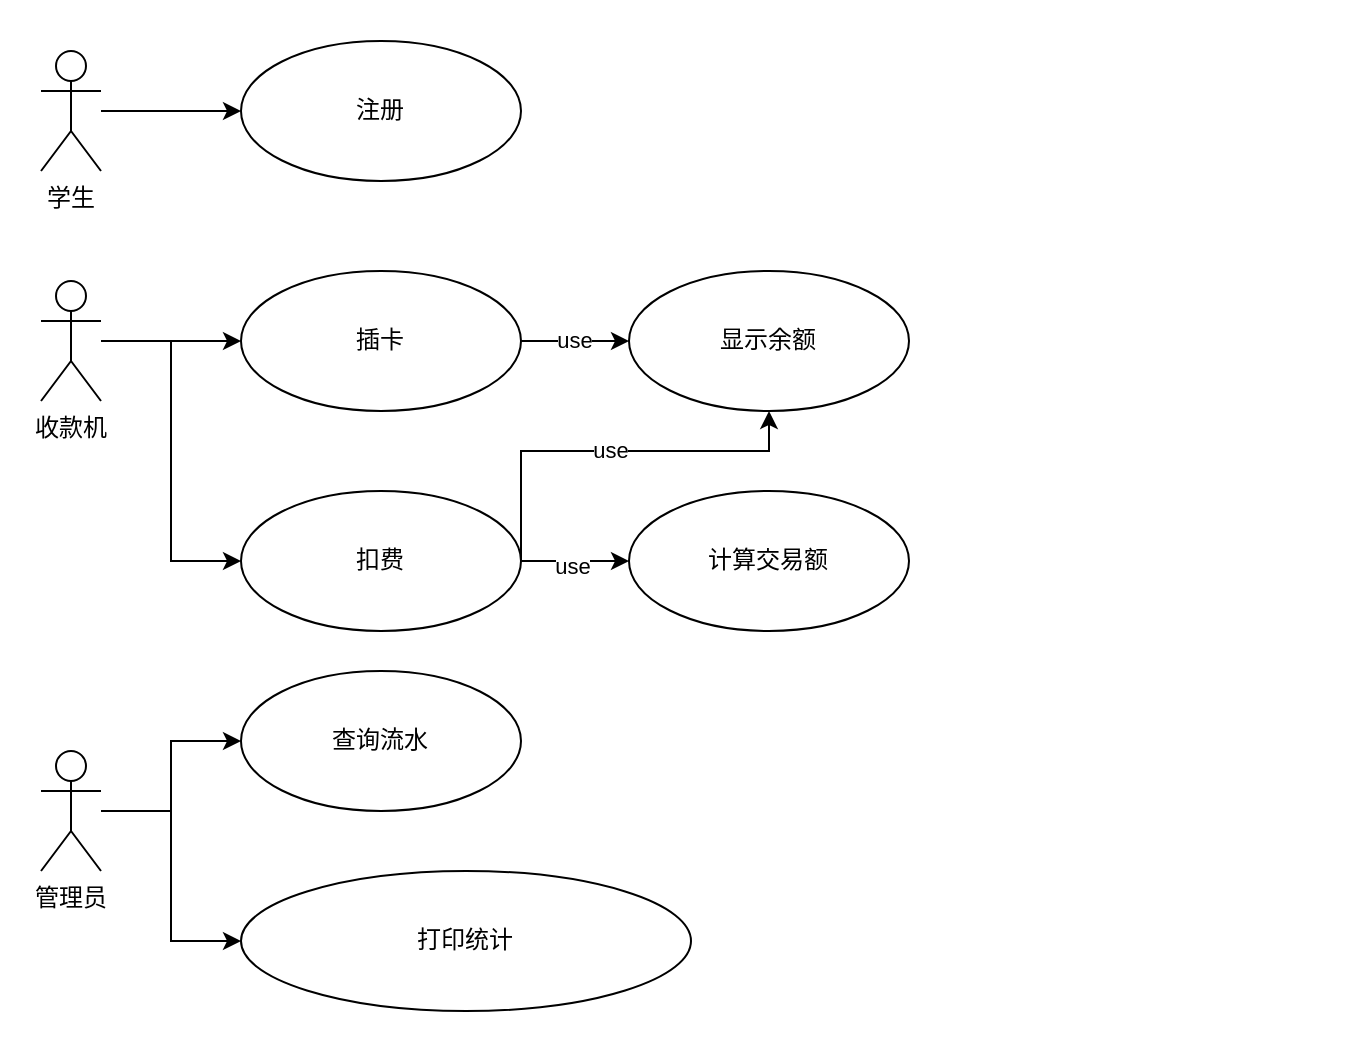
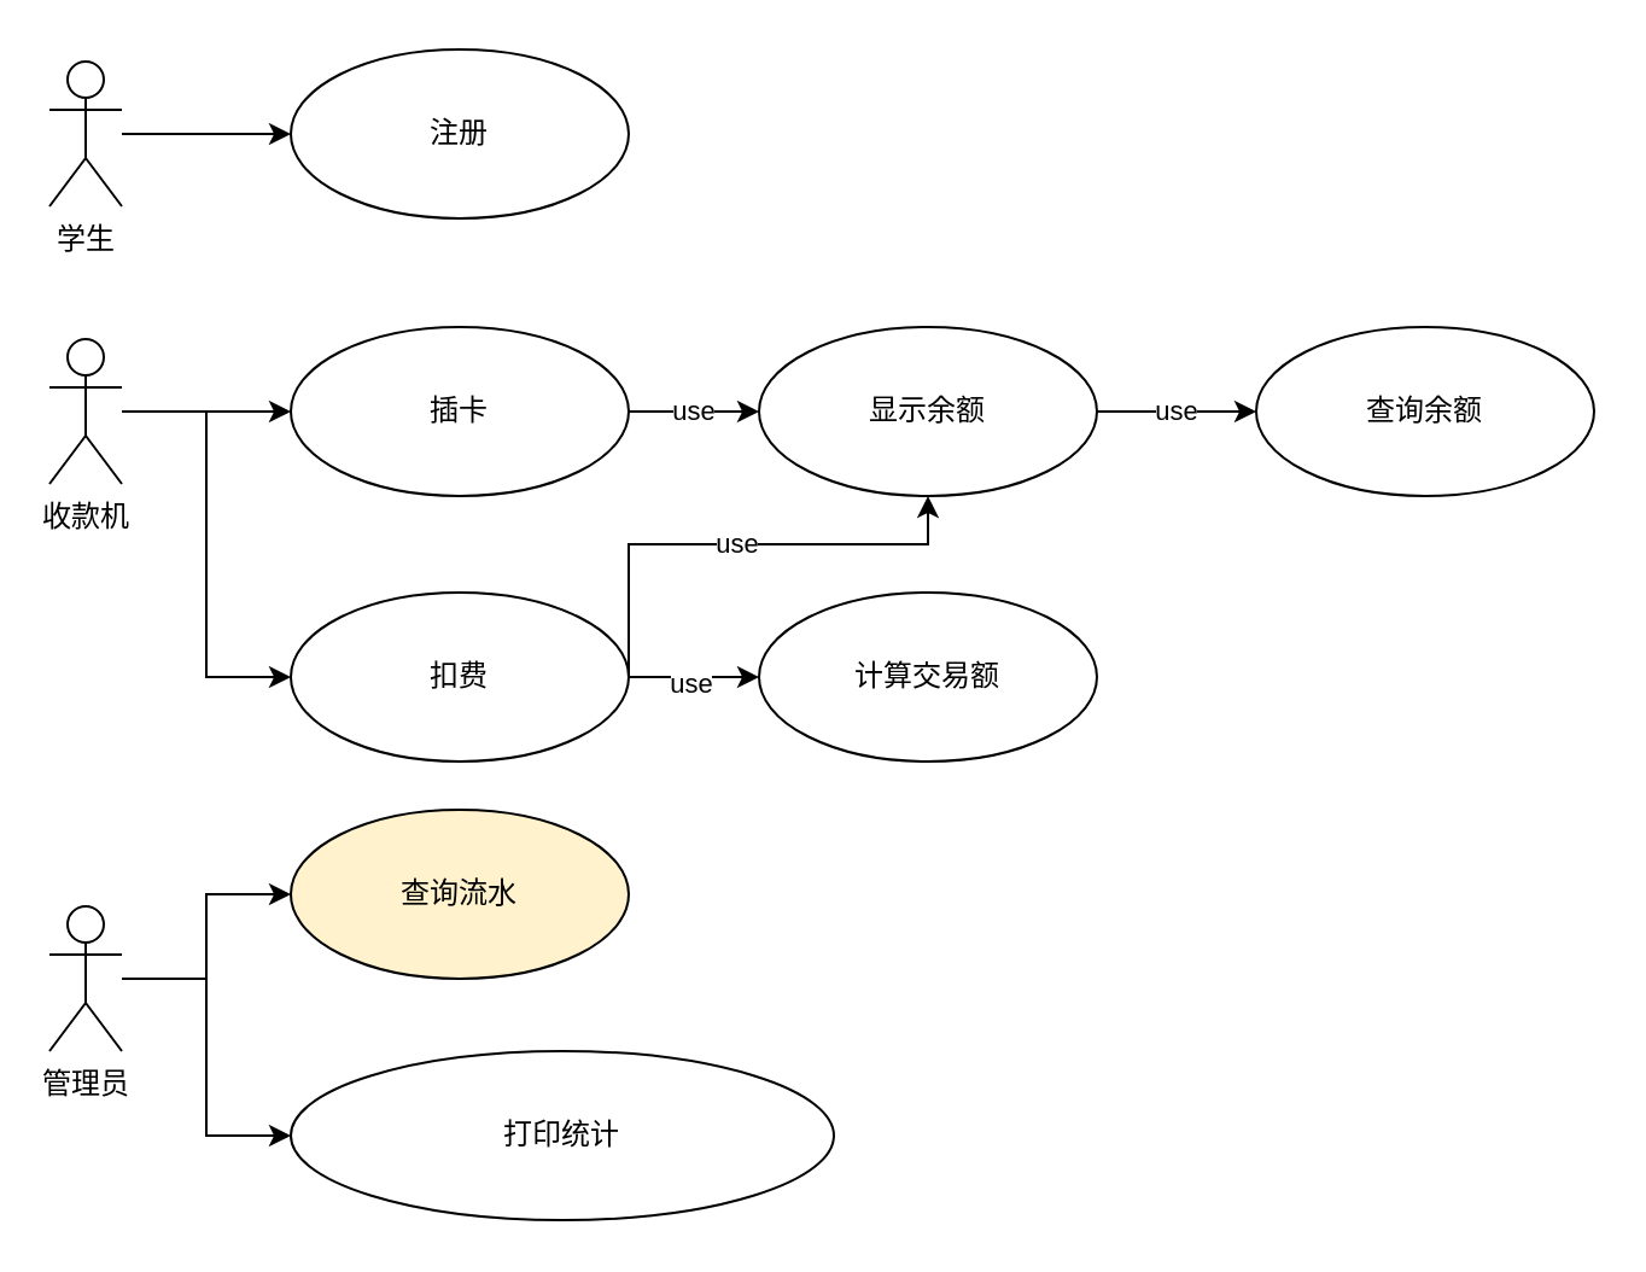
+ <mxCell id="12" value="use" style="edgeStyle=orthogonalEdgeStyle;rounded=0;orthogonalLoop=1;jettySize=auto;html=1;exitX=1;exitY=0.5;exitDx=0;exitDy=0;entryX=0;entryY=0.5;entryDx=0;entryDy=0;" edge="1" parent="1" source="13" target="11"><mxGeometry relative="1" as="geometry" /></mxCell>
+ <mxCell id="11" value="查询余额" style="ellipse;whiteSpace=wrap;html=1;" vertex="1" parent="1"><mxGeometry x="520" y="135" width="140" height="70" as="geometry" /></mxCell>
- <mxCell id="18" value="查询流水" style="ellipse;whiteSpace=wrap;html=1;" vertex="1" parent="1"><mxGeometry x="120" y="335" width="140" height="70" as="geometry" /></mxCell>
+ <mxCell id="18" value="查询流水" style="ellipse;whiteSpace=wrap;html=1;fillColor=#fff2cc;" vertex="1" parent="1"><mxGeometry x="120" y="335" width="140" height="70" as="geometry" /></mxCell>
